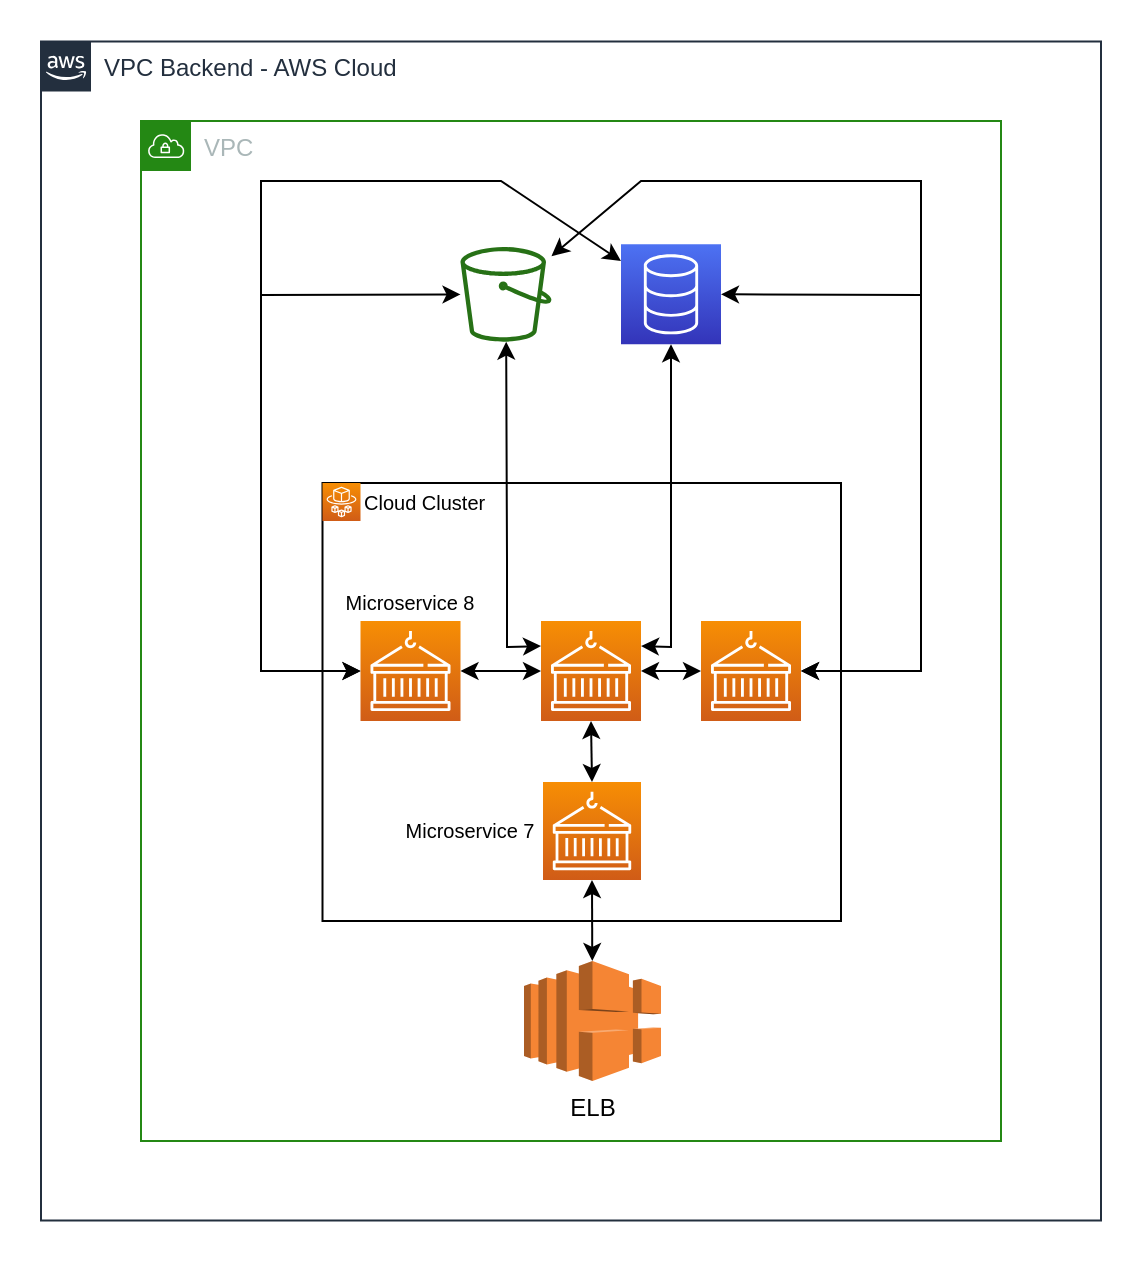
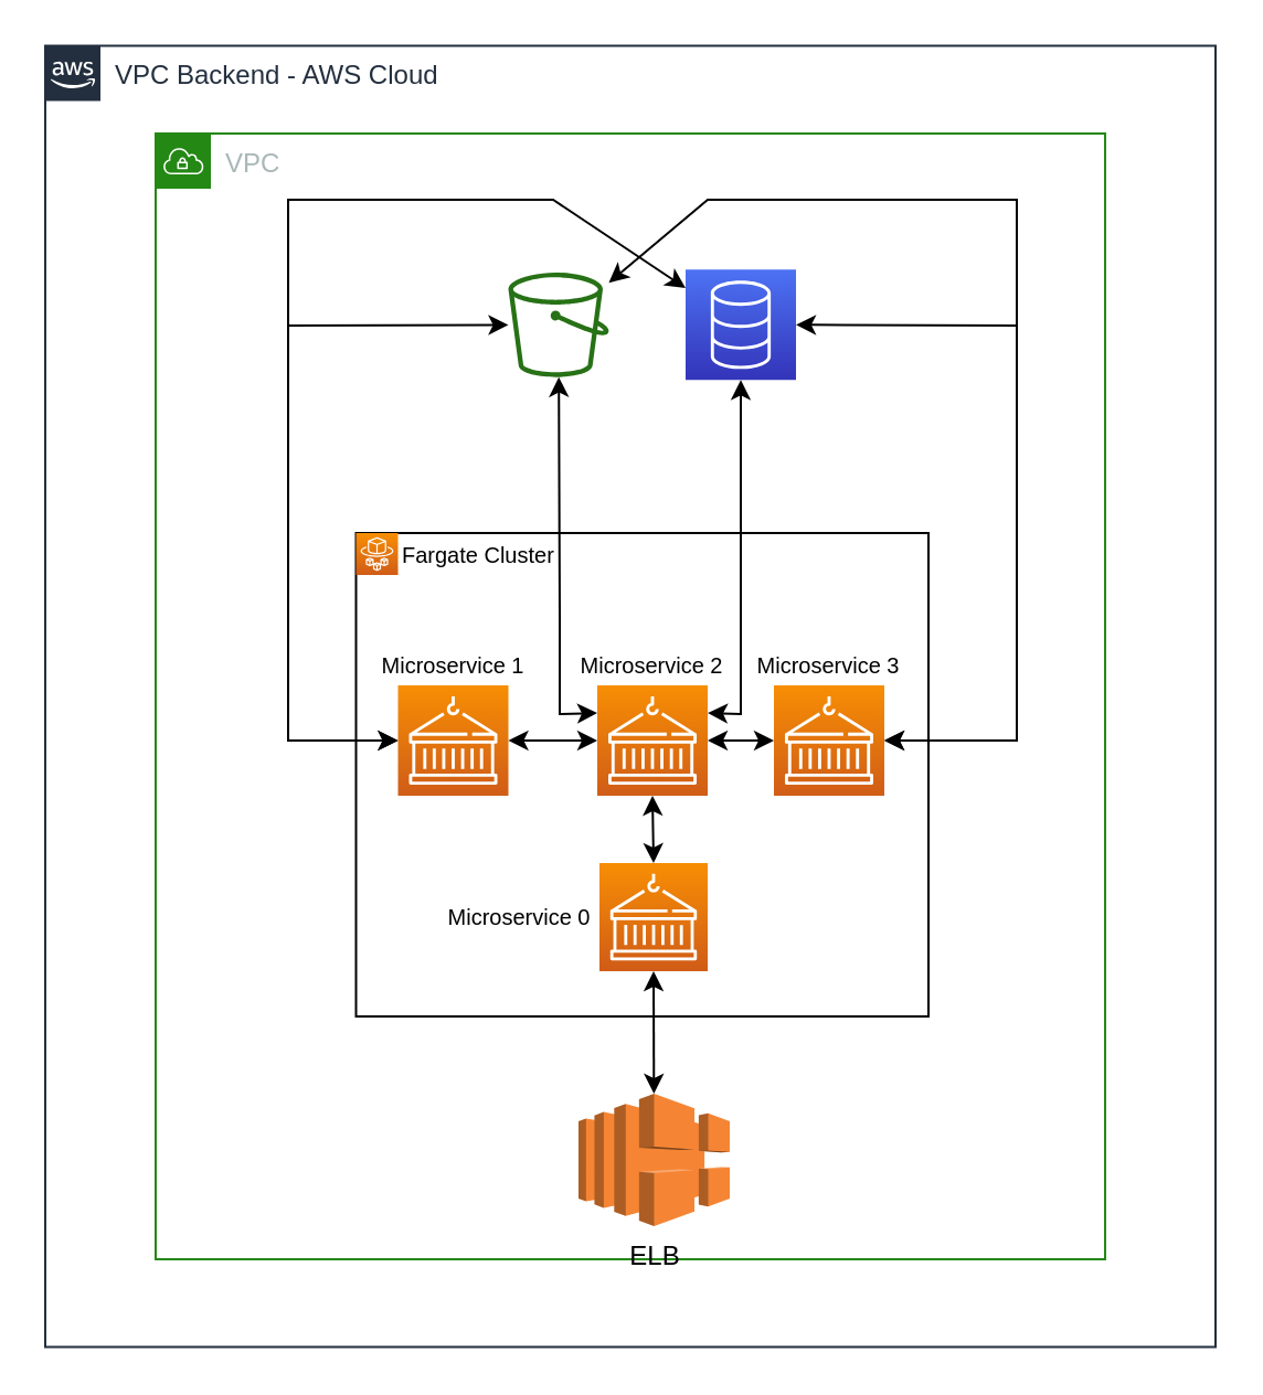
- <mxCell id="8" value="&lt;font style=&quot;font-size: 10px&quot;&gt;Cloud Cluster&lt;/font&gt;" style="text;html=1;strokeColor=none;fillColor=none;align=left;verticalAlign=middle;whiteSpace=wrap;rounded=0;" vertex="1" parent="1"><mxGeometry x="179.75" y="235.5" width="97" height="30" as="geometry" /></mxCell>
+ <mxCell id="8" value="&lt;font style=&quot;font-size: 10px&quot;&gt;Fargate Cluster&lt;/font&gt;" style="text;html=1;strokeColor=none;fillColor=none;align=left;verticalAlign=middle;whiteSpace=wrap;rounded=0;" vertex="1" parent="1"><mxGeometry x="179.75" y="235.5" width="97" height="30" as="geometry" /></mxCell>
+ <mxCell id="19" value="&lt;font style=&quot;font-size: 10px&quot;&gt;Microservice 2&lt;/font&gt;" style="text;html=1;strokeColor=none;fillColor=none;align=center;verticalAlign=middle;whiteSpace=wrap;rounded=0;" vertex="1" parent="1"><mxGeometry x="260" y="291" width="70" height="19" as="geometry" /></mxCell>
+ <mxCell id="20" value="&lt;font style=&quot;font-size: 10px&quot;&gt;Microservice 3&lt;/font&gt;" style="text;html=1;strokeColor=none;fillColor=none;align=center;verticalAlign=middle;whiteSpace=wrap;rounded=0;" vertex="1" parent="1"><mxGeometry x="340" y="291" width="70" height="19" as="geometry" /></mxCell>
- <mxCell id="18" value="&lt;font style=&quot;font-size: 10px&quot;&gt;Microservice 8&lt;/font&gt;" style="text;html=1;strokeColor=none;fillColor=none;align=center;verticalAlign=middle;whiteSpace=wrap;rounded=0;" vertex="1" parent="1"><mxGeometry x="169.75" y="291" width="70" height="19" as="geometry" /></mxCell>
+ <mxCell id="18" value="&lt;font style=&quot;font-size: 10px&quot;&gt;Microservice 1&lt;/font&gt;" style="text;html=1;strokeColor=none;fillColor=none;align=center;verticalAlign=middle;whiteSpace=wrap;rounded=0;" vertex="1" parent="1"><mxGeometry x="169.75" y="291" width="70" height="19" as="geometry" /></mxCell>
- <mxCell id="21" value="&lt;span style=&quot;font-size: 10px&quot;&gt;Microservice 7&lt;/span&gt;" style="text;html=1;strokeColor=none;fillColor=none;align=center;verticalAlign=middle;whiteSpace=wrap;rounded=0;" vertex="1" parent="1"><mxGeometry x="200" y="405.5" width="70" height="19" as="geometry" /></mxCell>
+ <mxCell id="21" value="&lt;span style=&quot;font-size: 10px&quot;&gt;Microservice 0&lt;/span&gt;" style="text;html=1;strokeColor=none;fillColor=none;align=center;verticalAlign=middle;whiteSpace=wrap;rounded=0;" vertex="1" parent="1"><mxGeometry x="200" y="405.5" width="70" height="19" as="geometry" /></mxCell>
- <mxCell id="9" value="ELB" style="outlineConnect=0;dashed=0;verticalLabelPosition=bottom;verticalAlign=top;align=center;html=1;shape=mxgraph.aws3.elastic_load_balancing;fillColor=#F58534;gradientColor=none;" vertex="1" parent="1"><mxGeometry x="261.5" y="480" width="68.5" height="60" as="geometry" /></mxCell>
+ <mxCell id="9" value="ELB" style="outlineConnect=0;dashed=0;verticalLabelPosition=bottom;verticalAlign=top;align=center;html=1;shape=mxgraph.aws3.elastic_load_balancing;fillColor=#F58534;gradientColor=none;" vertex="1" parent="1"><mxGeometry x="261.5" y="495" width="68.5" height="60" as="geometry" /></mxCell>
